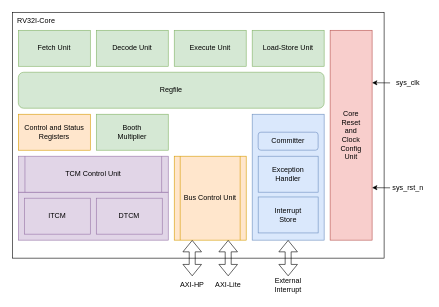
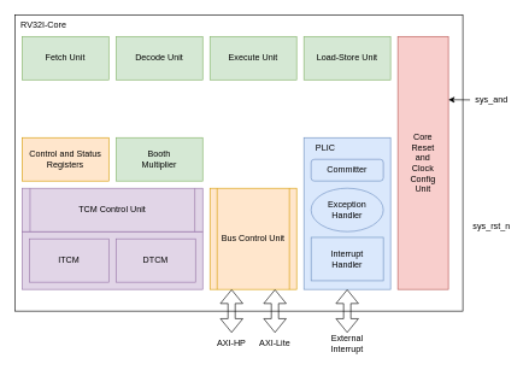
- <mxCell id="22" value="sys_clk" style="text;html=1;strokeColor=none;fillColor=none;align=center;verticalAlign=middle;whiteSpace=wrap;rounded=0;" vertex="1" parent="1"><mxGeometry x="650" y="123" width="60" height="30" as="geometry" /></mxCell>
+ <mxCell id="22" value="sys_and" style="text;html=1;strokeColor=none;fillColor=none;align=center;verticalAlign=middle;whiteSpace=wrap;rounded=0;" vertex="1" parent="1"><mxGeometry x="650" y="123" width="60" height="30" as="geometry" /></mxCell>
- <mxCell id="9" value="Regfile" style="rounded=1;whiteSpace=wrap;html=1;fillColor=#d5e8d4;strokeColor=#82b366;" vertex="1" parent="1"><mxGeometry x="30" y="120" width="510" height="60" as="geometry" /></mxCell>
+ <mxCell id="24" value="PLIC" style="text;html=1;strokeColor=none;fillColor=none;align=center;verticalAlign=middle;whiteSpace=wrap;rounded=0;" vertex="1" parent="1"><mxGeometry x="420" y="190" width="60" height="30" as="geometry" /></mxCell>
- <mxCell id="25" value="Exception&lt;br&gt;Handler" style="rounded=0;whiteSpace=wrap;html=1;fillColor=#dae8fc;strokeColor=#6c8ebf;" vertex="1" parent="1"><mxGeometry x="430" y="260" width="100" height="60" as="geometry" /></mxCell>
+ <mxCell id="25" value="Exception&lt;br&gt;Handler" style="ellipse;whiteSpace=wrap;html=1;fillColor=#dae8fc;strokeColor=#6c8ebf;" vertex="1" parent="1"><mxGeometry x="430" y="260" width="100" height="60" as="geometry" /></mxCell>
- <mxCell id="21" value="" style="endArrow=classic;html=1;entryX=1;entryY=0.75;entryDx=0;entryDy=0;" edge="1" parent="1" source="23" target="17"><mxGeometry width="50" height="50" relative="1" as="geometry"><mxPoint x="680" y="313" as="sourcePoint" /><mxPoint x="740" y="290" as="targetPoint" /></mxGeometry></mxCell>
- <mxCell id="26" value="Interrupt&lt;br&gt;Store" style="rounded=0;whiteSpace=wrap;html=1;fillColor=#dae8fc;strokeColor=#6c8ebf;" vertex="1" parent="1"><mxGeometry x="430" y="328" width="100" height="60" as="geometry" /></mxCell>
+ <mxCell id="26" value="Interrupt&lt;br&gt;Handler" style="rounded=0;whiteSpace=wrap;html=1;fillColor=#dae8fc;strokeColor=#6c8ebf;" vertex="1" parent="1"><mxGeometry x="430" y="328" width="100" height="60" as="geometry" /></mxCell>
